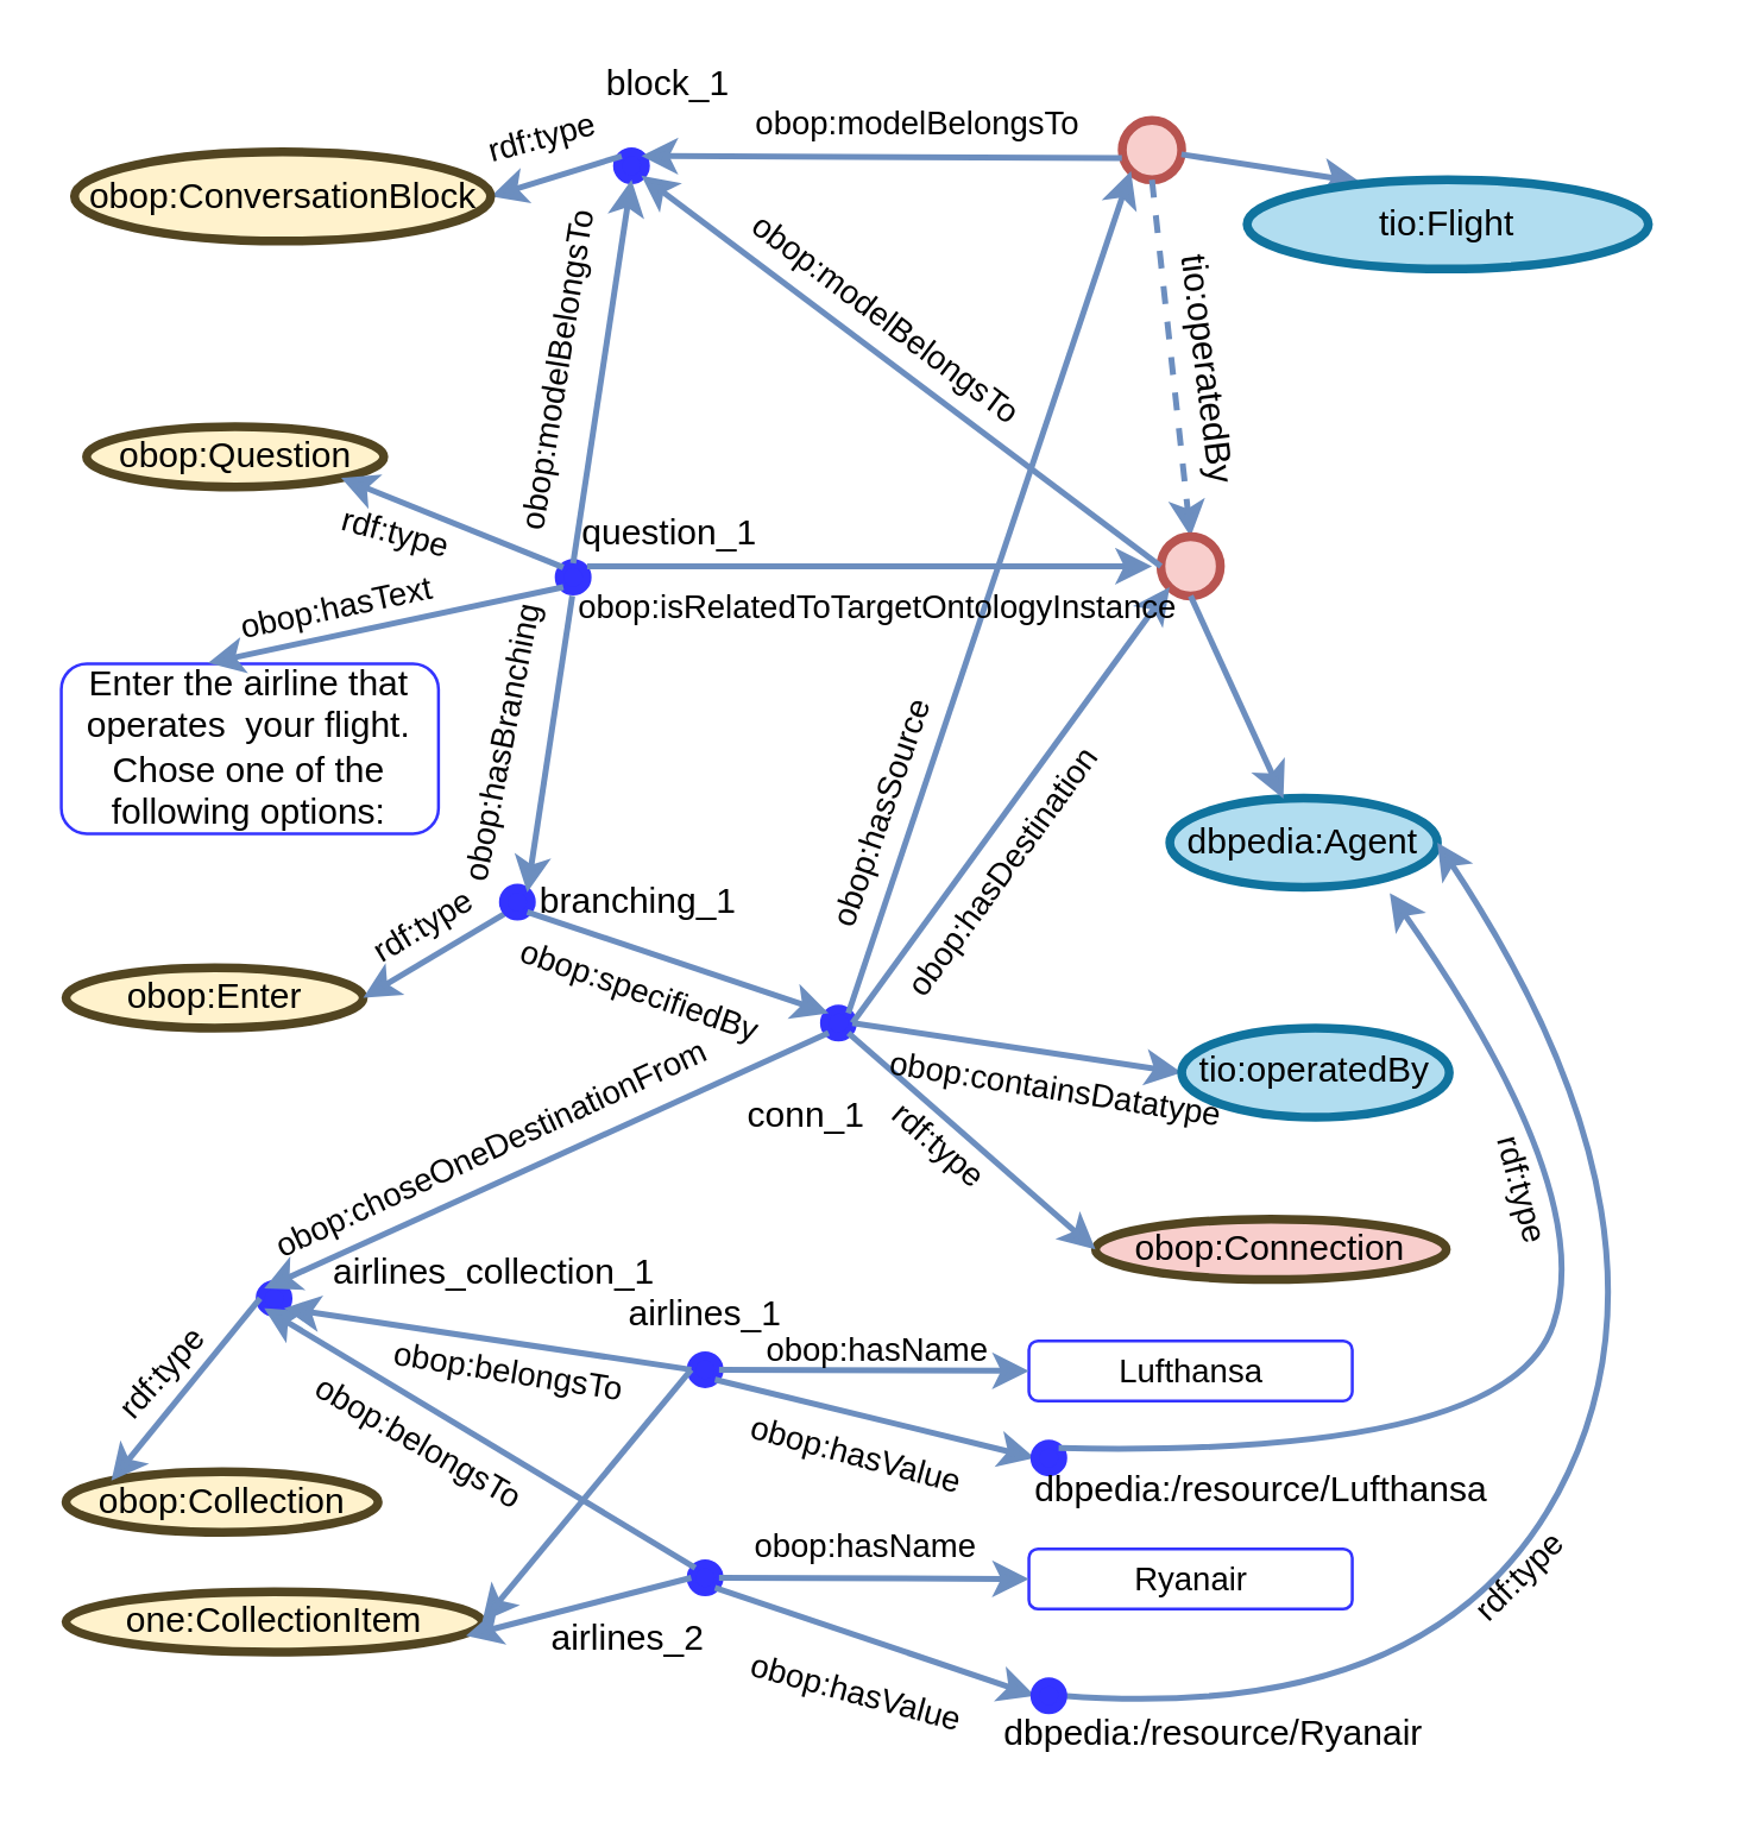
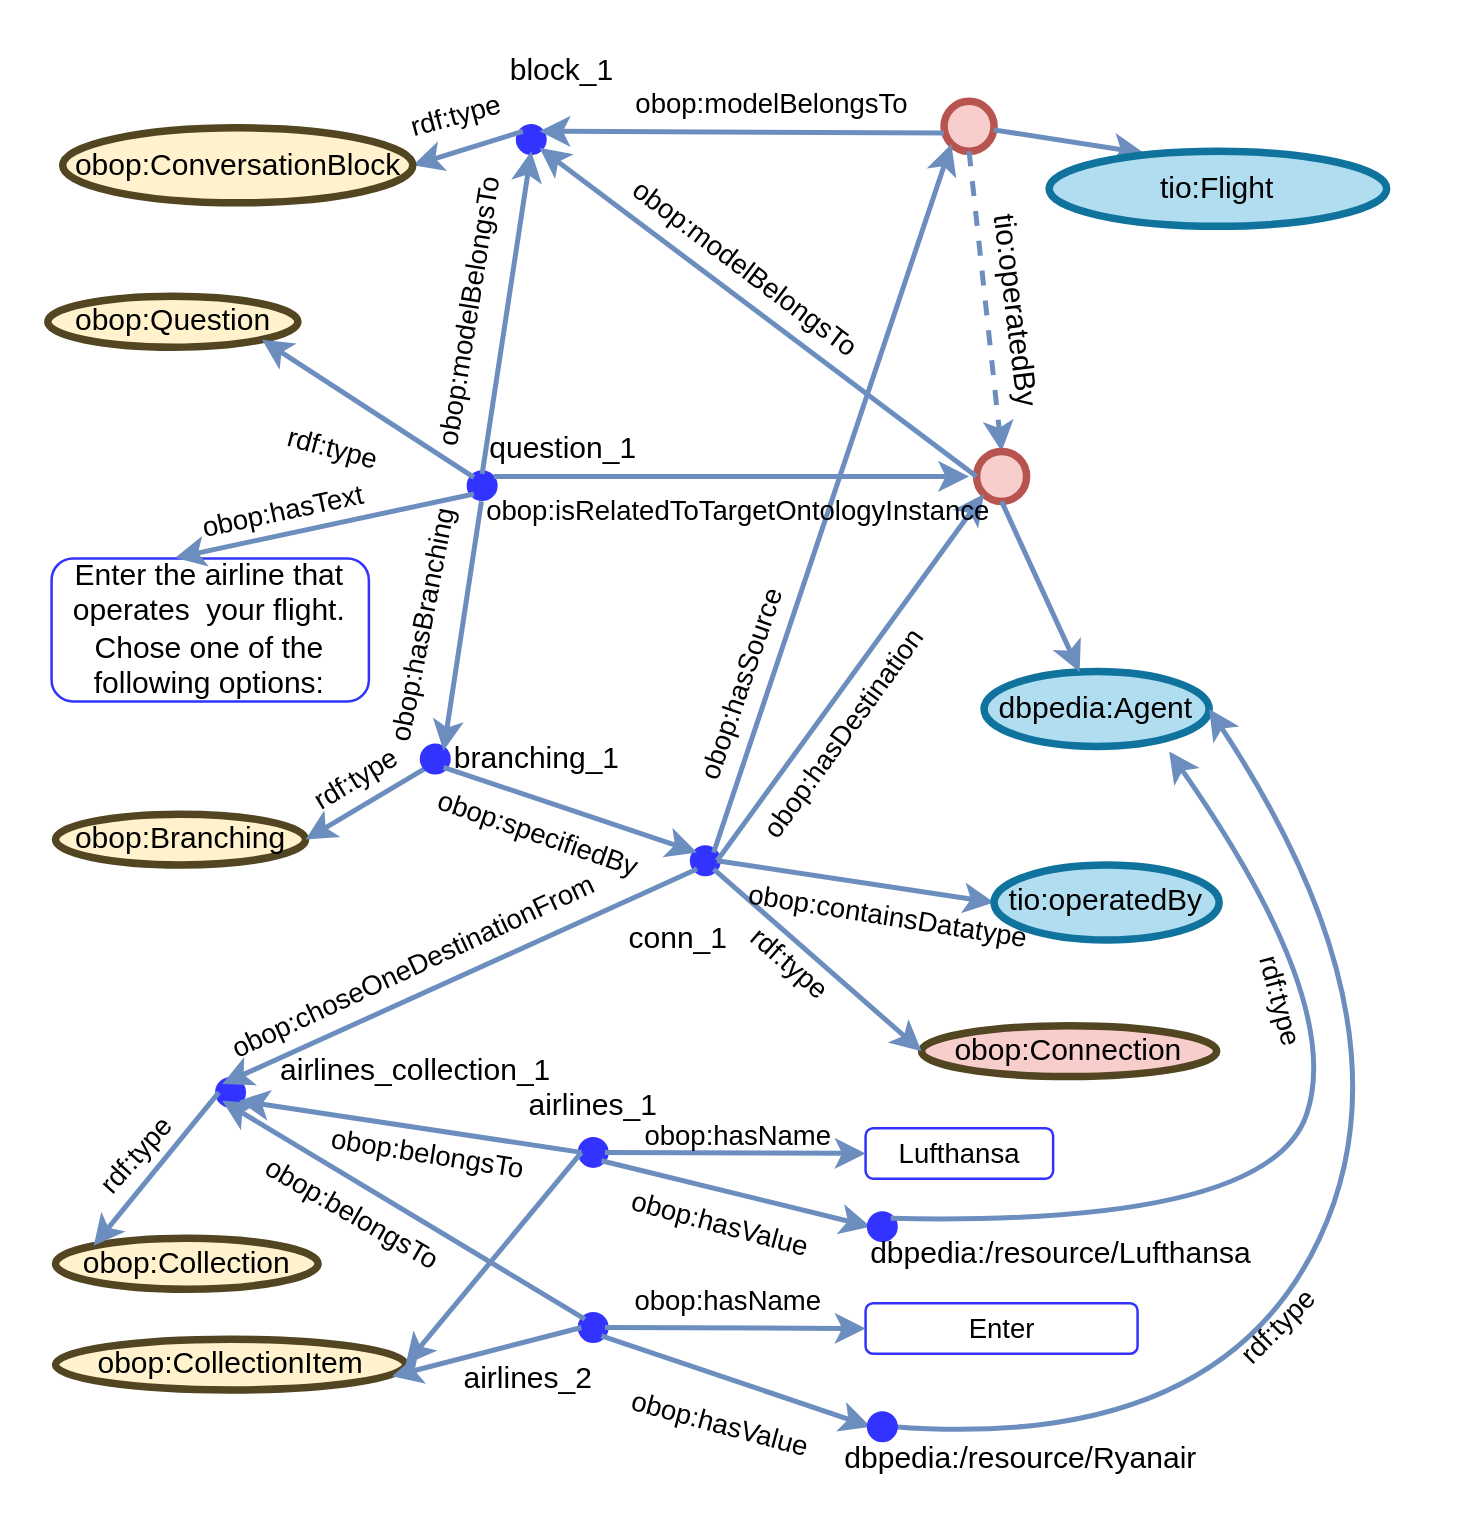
- <mxCell id="72" value="obop:Question" style="ellipse;whiteSpace=wrap;html=1;strokeWidth=3;fillColor=#fff2cc;strokeColor=#524521;" parent="1" vertex="1"><mxGeometry x="28.61" y="143" width="100" height="20.31" as="geometry" /></mxCell>
+ <mxCell id="72" value="obop:Question" style="ellipse;whiteSpace=wrap;html=1;strokeWidth=3;fillColor=#fff2cc;strokeColor=#524521;" parent="1" vertex="1"><mxGeometry x="18.61" y="118" width="100" height="20.31" as="geometry" /></mxCell>
- <mxCell id="66" value="obop:Enter" style="ellipse;whiteSpace=wrap;html=1;strokeWidth=3;fillColor=#fff2cc;strokeColor=#524521;" parent="1" vertex="1"><mxGeometry x="21.69" y="325.07" width="100" height="20.31" as="geometry" /></mxCell>
+ <mxCell id="66" value="obop:Branching" style="ellipse;whiteSpace=wrap;html=1;strokeWidth=3;fillColor=#fff2cc;strokeColor=#524521;" parent="1" vertex="1"><mxGeometry x="21.69" y="325.07" width="100" height="20.31" as="geometry" /></mxCell>
- <mxCell id="37" value="Lufthansa" style="rounded=1;whiteSpace=wrap;html=1;strokeColor=#3333FF;fontSize=11;fillColor=none;" parent="1" vertex="1"><mxGeometry x="345.61" y="450.62" width="108.77" height="20.19" as="geometry" /></mxCell>
+ <mxCell id="37" value="Lufthansa" style="rounded=1;whiteSpace=wrap;html=1;strokeColor=#3333FF;fontSize=11;fillColor=none;" parent="1" vertex="1"><mxGeometry x="345.61" y="450.62" width="75" height="20.19" as="geometry" /></mxCell>
- <mxCell id="42" value="Ryanair" style="rounded=1;whiteSpace=wrap;html=1;strokeColor=#3333FF;fontSize=11;fillColor=none;" parent="1" vertex="1"><mxGeometry x="345.61" y="520.62" width="108.77" height="20.19" as="geometry" /></mxCell>
+ <mxCell id="42" value="Enter" style="rounded=1;whiteSpace=wrap;html=1;strokeColor=#3333FF;fontSize=11;fillColor=none;" parent="1" vertex="1"><mxGeometry x="345.61" y="520.62" width="108.77" height="20.19" as="geometry" /></mxCell>
- <mxCell id="45" value="one:CollectionItem" style="ellipse;whiteSpace=wrap;html=1;strokeWidth=3;fillColor=#fff2cc;strokeColor=#524521;" parent="1" vertex="1"><mxGeometry x="21.69" y="535" width="140" height="20.31" as="geometry" /></mxCell>
+ <mxCell id="45" value="obop:CollectionItem" style="ellipse;whiteSpace=wrap;html=1;strokeWidth=3;fillColor=#fff2cc;strokeColor=#524521;" parent="1" vertex="1"><mxGeometry x="21.69" y="535" width="140" height="20.31" as="geometry" /></mxCell>
